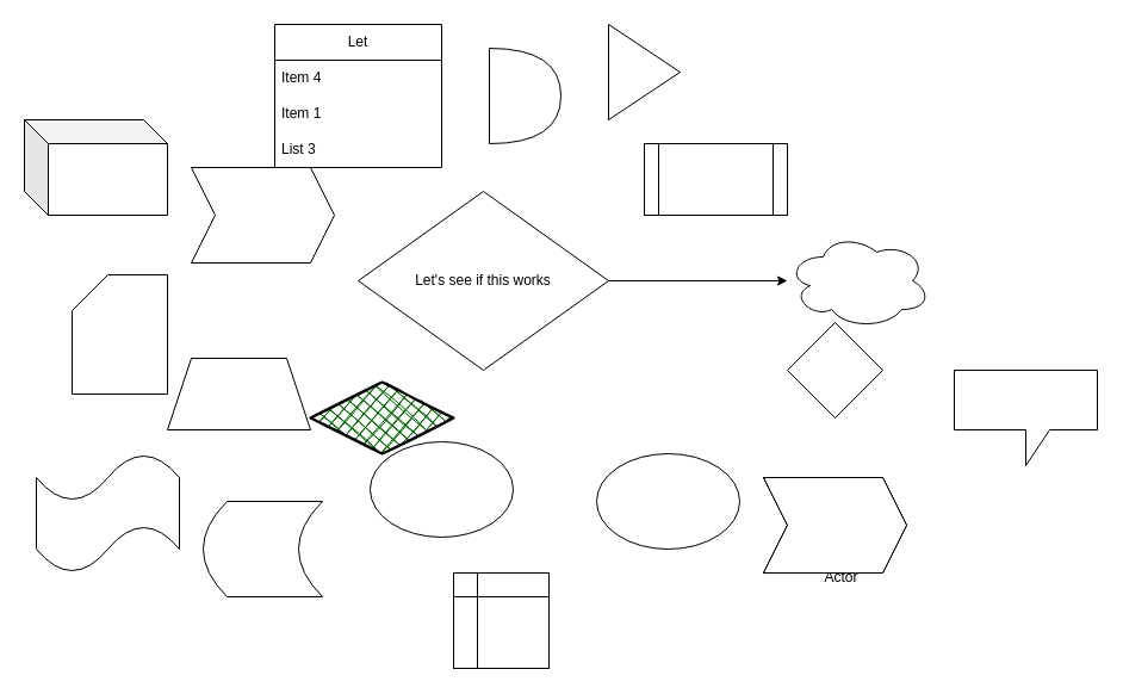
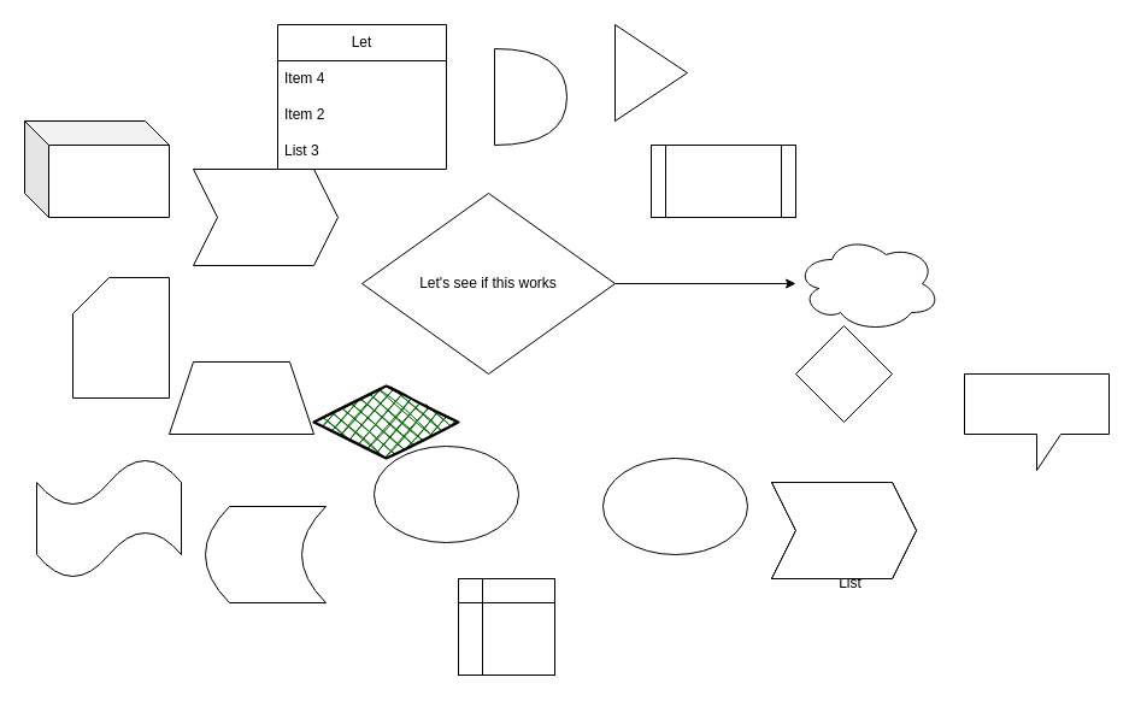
- <mxCell id="24" value="Item 1" style="text;strokeColor=none;fillColor=none;align=left;verticalAlign=middle;spacingLeft=4;spacingRight=4;overflow=hidden;points=[[0,0.5],[1,0.5]];portConstraint=eastwest;rotatable=0;whiteSpace=wrap;html=1;" vertex="1" parent="22"><mxGeometry y="60" width="140" height="30" as="geometry" /></mxCell>
+ <mxCell id="24" value="Item 2" style="text;strokeColor=none;fillColor=none;align=left;verticalAlign=middle;spacingLeft=4;spacingRight=4;overflow=hidden;points=[[0,0.5],[1,0.5]];portConstraint=eastwest;rotatable=0;whiteSpace=wrap;html=1;" vertex="1" parent="22"><mxGeometry y="60" width="140" height="30" as="geometry" /></mxCell>
- <mxCell id="8" value="Actor" style="shape=umlActor;verticalLabelPosition=bottom;verticalAlign=top;html=1;outlineConnect=0;" vertex="1" parent="1"><mxGeometry x="690" y="410" width="30" height="60" as="geometry" /></mxCell>
+ <mxCell id="8" value="List" style="shape=umlActor;verticalLabelPosition=bottom;verticalAlign=top;html=1;outlineConnect=0;" vertex="1" parent="1"><mxGeometry x="690" y="410" width="30" height="60" as="geometry" /></mxCell>
